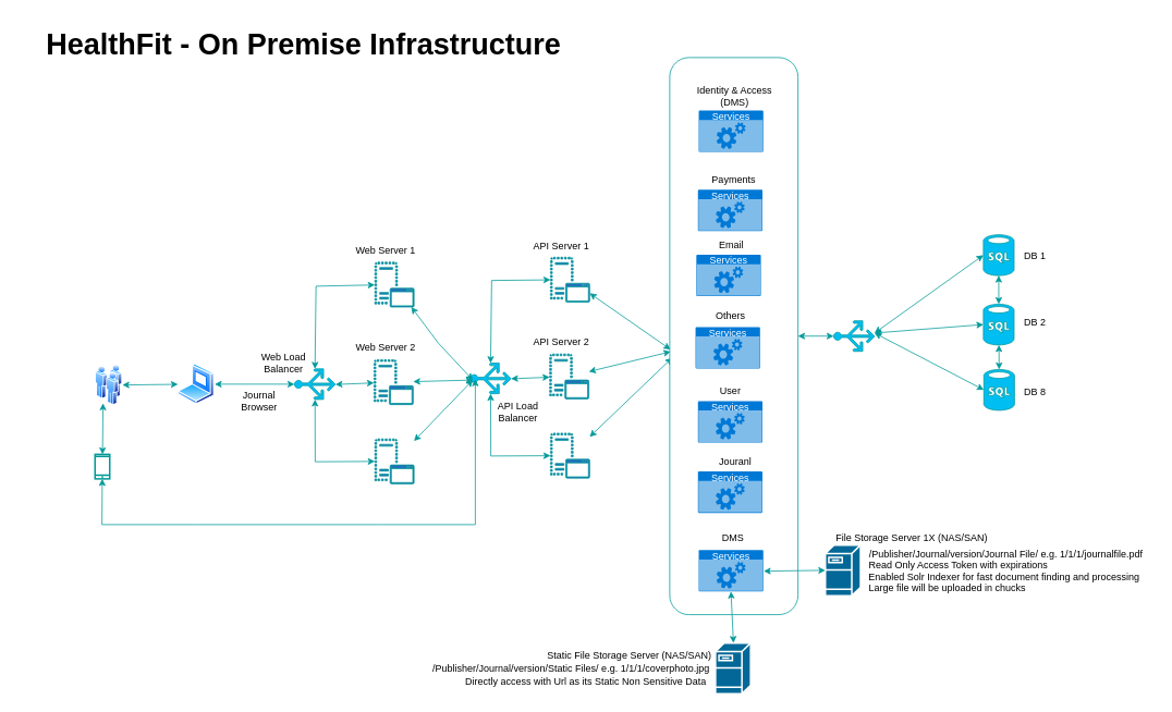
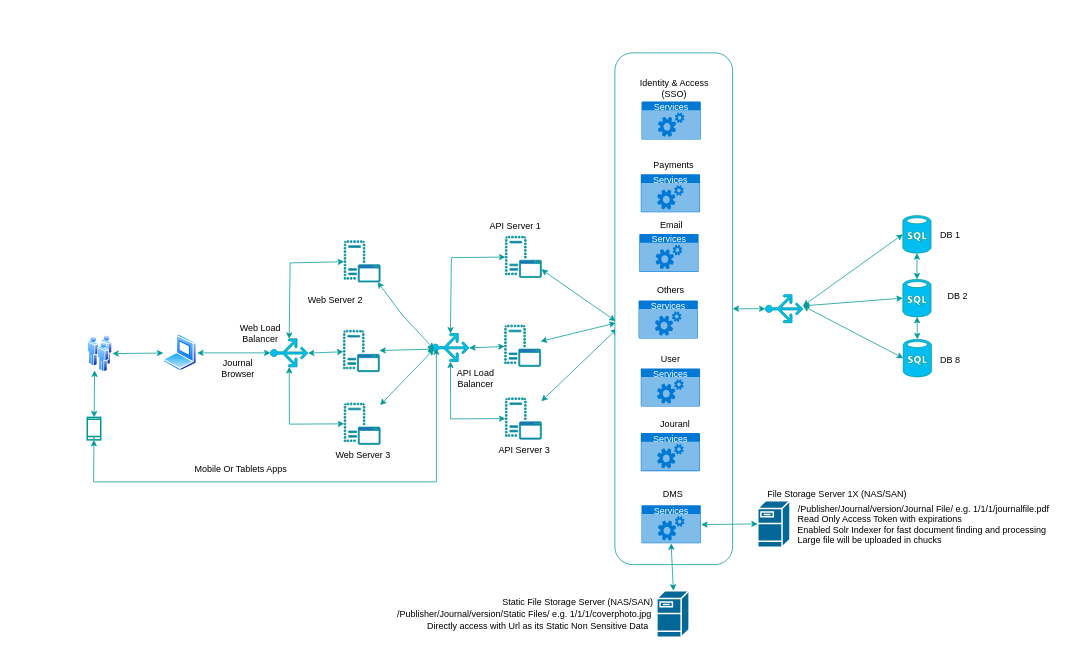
- <mxCell id="48" value="&lt;font style=&quot;font-size: 36px;&quot;&gt;HealthFit - On Premise Infrastructure&lt;/font&gt;" style="text;html=1;strokeColor=none;fillColor=none;align=center;verticalAlign=middle;whiteSpace=wrap;rounded=0;fontStyle=1" parent="1" vertex="1"><mxGeometry x="20.63" y="20" width="700.37" height="65" as="geometry" /></mxCell>
- <mxCell id="79" value="Identity &amp;amp; Access&lt;br&gt;(DMS)" style="text;html=1;align=center;verticalAlign=middle;resizable=0;points=[];autosize=1;strokeColor=#;fillColor=none;" vertex="1" parent="1"><mxGeometry x="842.522" y="97.369" width="110" height="40" as="geometry" /></mxCell>
+ <mxCell id="79" value="Identity &amp;amp; Access&lt;br&gt;(SSO)" style="text;html=1;align=center;verticalAlign=middle;resizable=0;points=[];autosize=1;strokeColor=#;fillColor=none;" vertex="1" parent="1"><mxGeometry x="842.522" y="97.369" width="110" height="40" as="geometry" /></mxCell>
- <mxCell id="27" value="Web Server 1" style="text;html=1;align=center;verticalAlign=middle;resizable=0;points=[];autosize=1;strokeColor=#;fillColor=none;" parent="1" vertex="1"><mxGeometry x="421" y="290.5" width="100" height="30" as="geometry" /></mxCell>
- <mxCell id="5" value="DB 2" style="text;html=1;align=center;verticalAlign=middle;resizable=0;points=[];autosize=1;strokeColor=#;fillColor=none;" parent="1" vertex="1"><mxGeometry x="1241" y="380" width="50" height="30" as="geometry" /></mxCell>
+ <mxCell id="5" value="DB 2" style="text;html=1;align=center;verticalAlign=middle;resizable=0;points=[];autosize=1;strokeColor=#;fillColor=none;" parent="1" vertex="1"><mxGeometry x="1251" y="380" width="50" height="30" as="geometry" /></mxCell>
- <mxCell id="14" value="API Server 2" style="text;html=1;align=center;verticalAlign=middle;resizable=0;points=[];autosize=1;strokeColor=#;fillColor=none;" parent="1" vertex="1"><mxGeometry x="641" y="403" width="90" height="30" as="geometry" /></mxCell>
- <mxCell id="28" value="Web Server 2" style="text;html=1;align=center;verticalAlign=middle;resizable=0;points=[];autosize=1;strokeColor=#;fillColor=none;" parent="1" vertex="1"><mxGeometry x="421" y="410" width="100" height="30" as="geometry" /></mxCell>
+ <mxCell id="28" value="Web Server 2" style="text;html=1;align=center;verticalAlign=middle;resizable=0;points=[];autosize=1;strokeColor=#;fillColor=none;" parent="1" vertex="1"><mxGeometry x="396" y="385" width="100" height="30" as="geometry" /></mxCell>
+ <mxCell id="15" value="API Server 3&lt;br&gt;" style="text;html=1;align=center;verticalAlign=middle;resizable=0;points=[];autosize=1;strokeColor=#;fillColor=none;" parent="1" vertex="1"><mxGeometry x="653" y="585" width="90" height="30" as="geometry" /></mxCell>
+ <mxCell id="29" value="Web Server 3" style="text;html=1;align=center;verticalAlign=middle;resizable=0;points=[];autosize=1;strokeColor=#;fillColor=none;" parent="1" vertex="1"><mxGeometry x="433" y="592" width="100" height="30" as="geometry" /></mxCell>
+ <mxCell id="41" value="Mobile Or Tablets Apps" style="text;html=1;align=center;verticalAlign=middle;resizable=0;points=[];autosize=1;strokeColor=#;fillColor=none;" parent="1" vertex="1"><mxGeometry x="244.5" y="610" width="150" height="30" as="geometry" /></mxCell>
